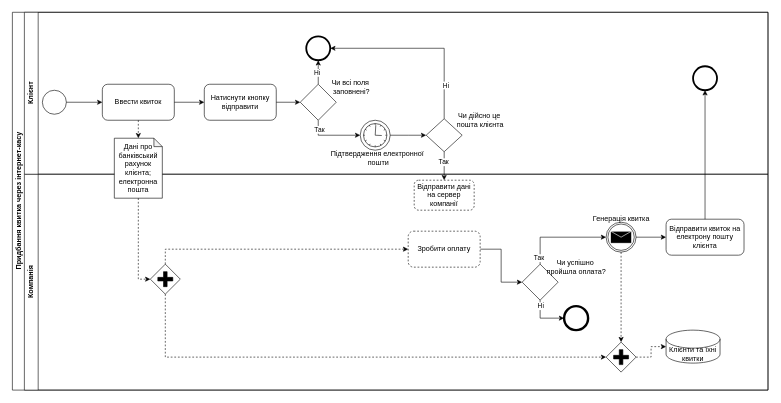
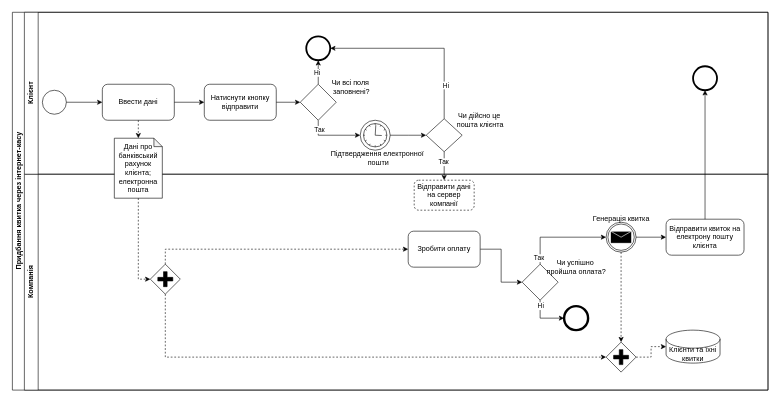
- <mxCell id="28" value="Ввести квиток" style="rounded=1;whiteSpace=wrap;html=1;" vertex="1" parent="26"><mxGeometry x="130" y="120" width="120" height="60" as="geometry" /></mxCell>
+ <mxCell id="28" value="Ввести дані" style="rounded=1;whiteSpace=wrap;html=1;" vertex="1" parent="26"><mxGeometry x="130" y="120" width="120" height="60" as="geometry" /></mxCell>
- <mxCell id="6" value="Зробити оплату" style="rounded=1;whiteSpace=wrap;html=1;dashed=1;" vertex="1" parent="3"><mxGeometry x="640" y="95" width="120" height="60" as="geometry" /></mxCell>
+ <mxCell id="6" value="Зробити оплату" style="rounded=1;whiteSpace=wrap;html=1;" vertex="1" parent="3"><mxGeometry x="640" y="95" width="120" height="60" as="geometry" /></mxCell>
